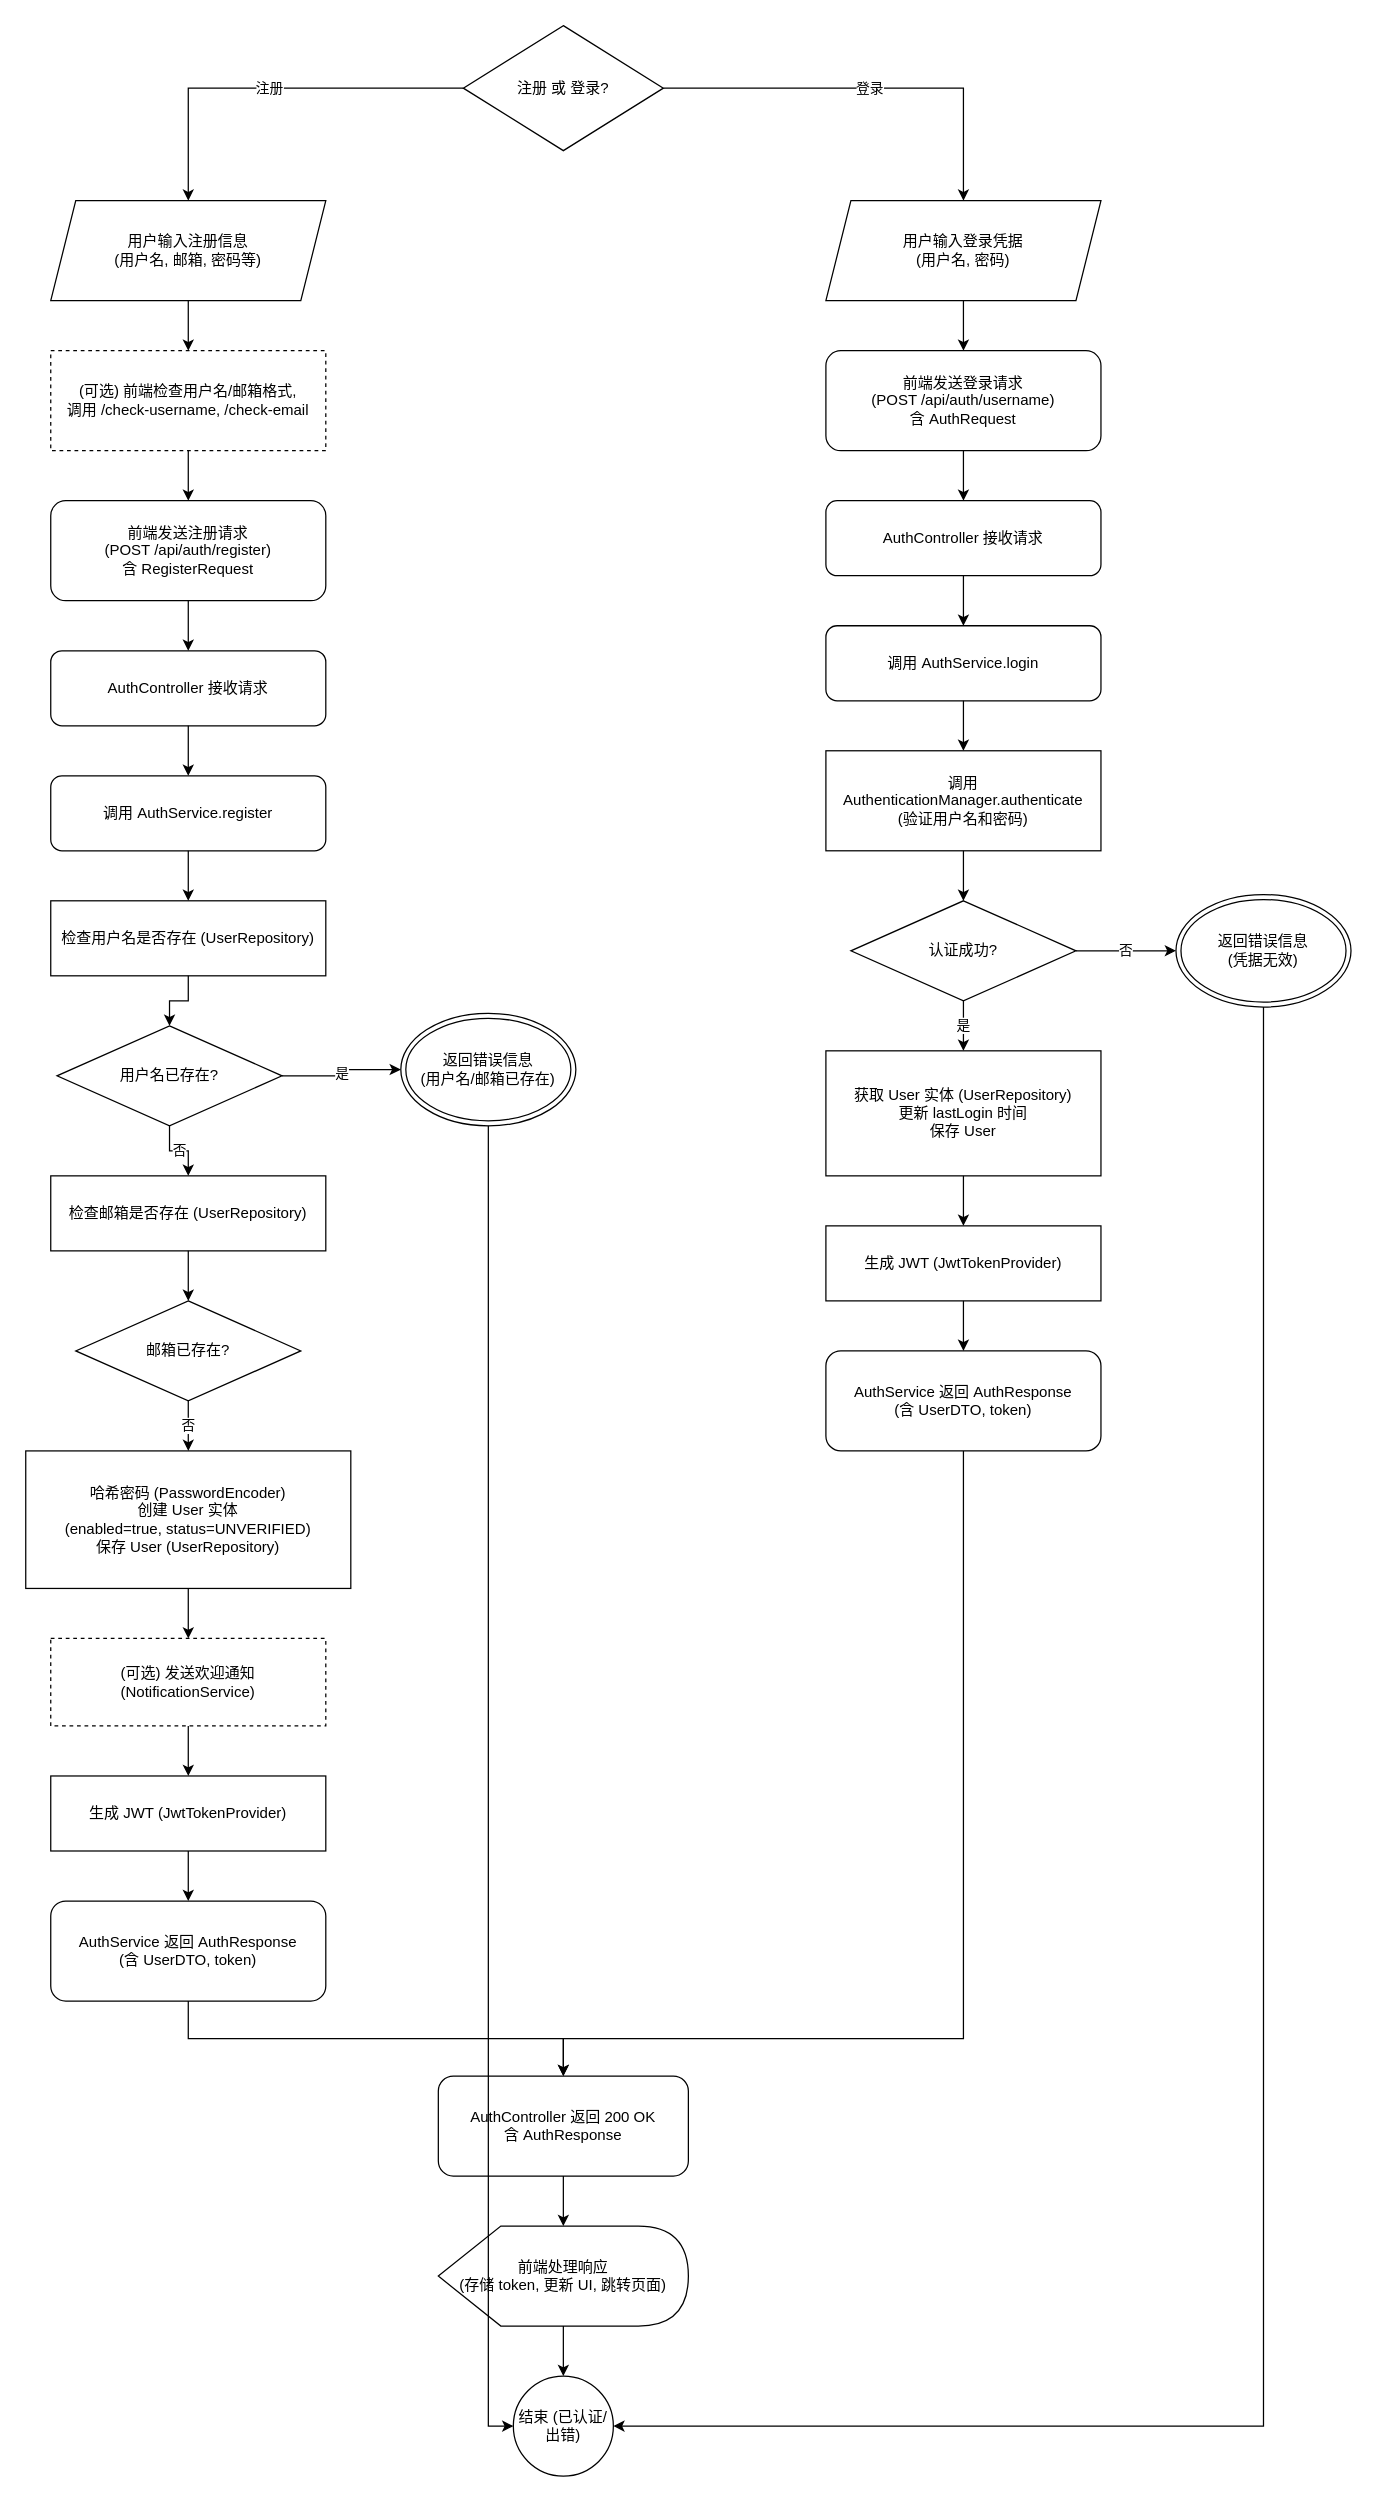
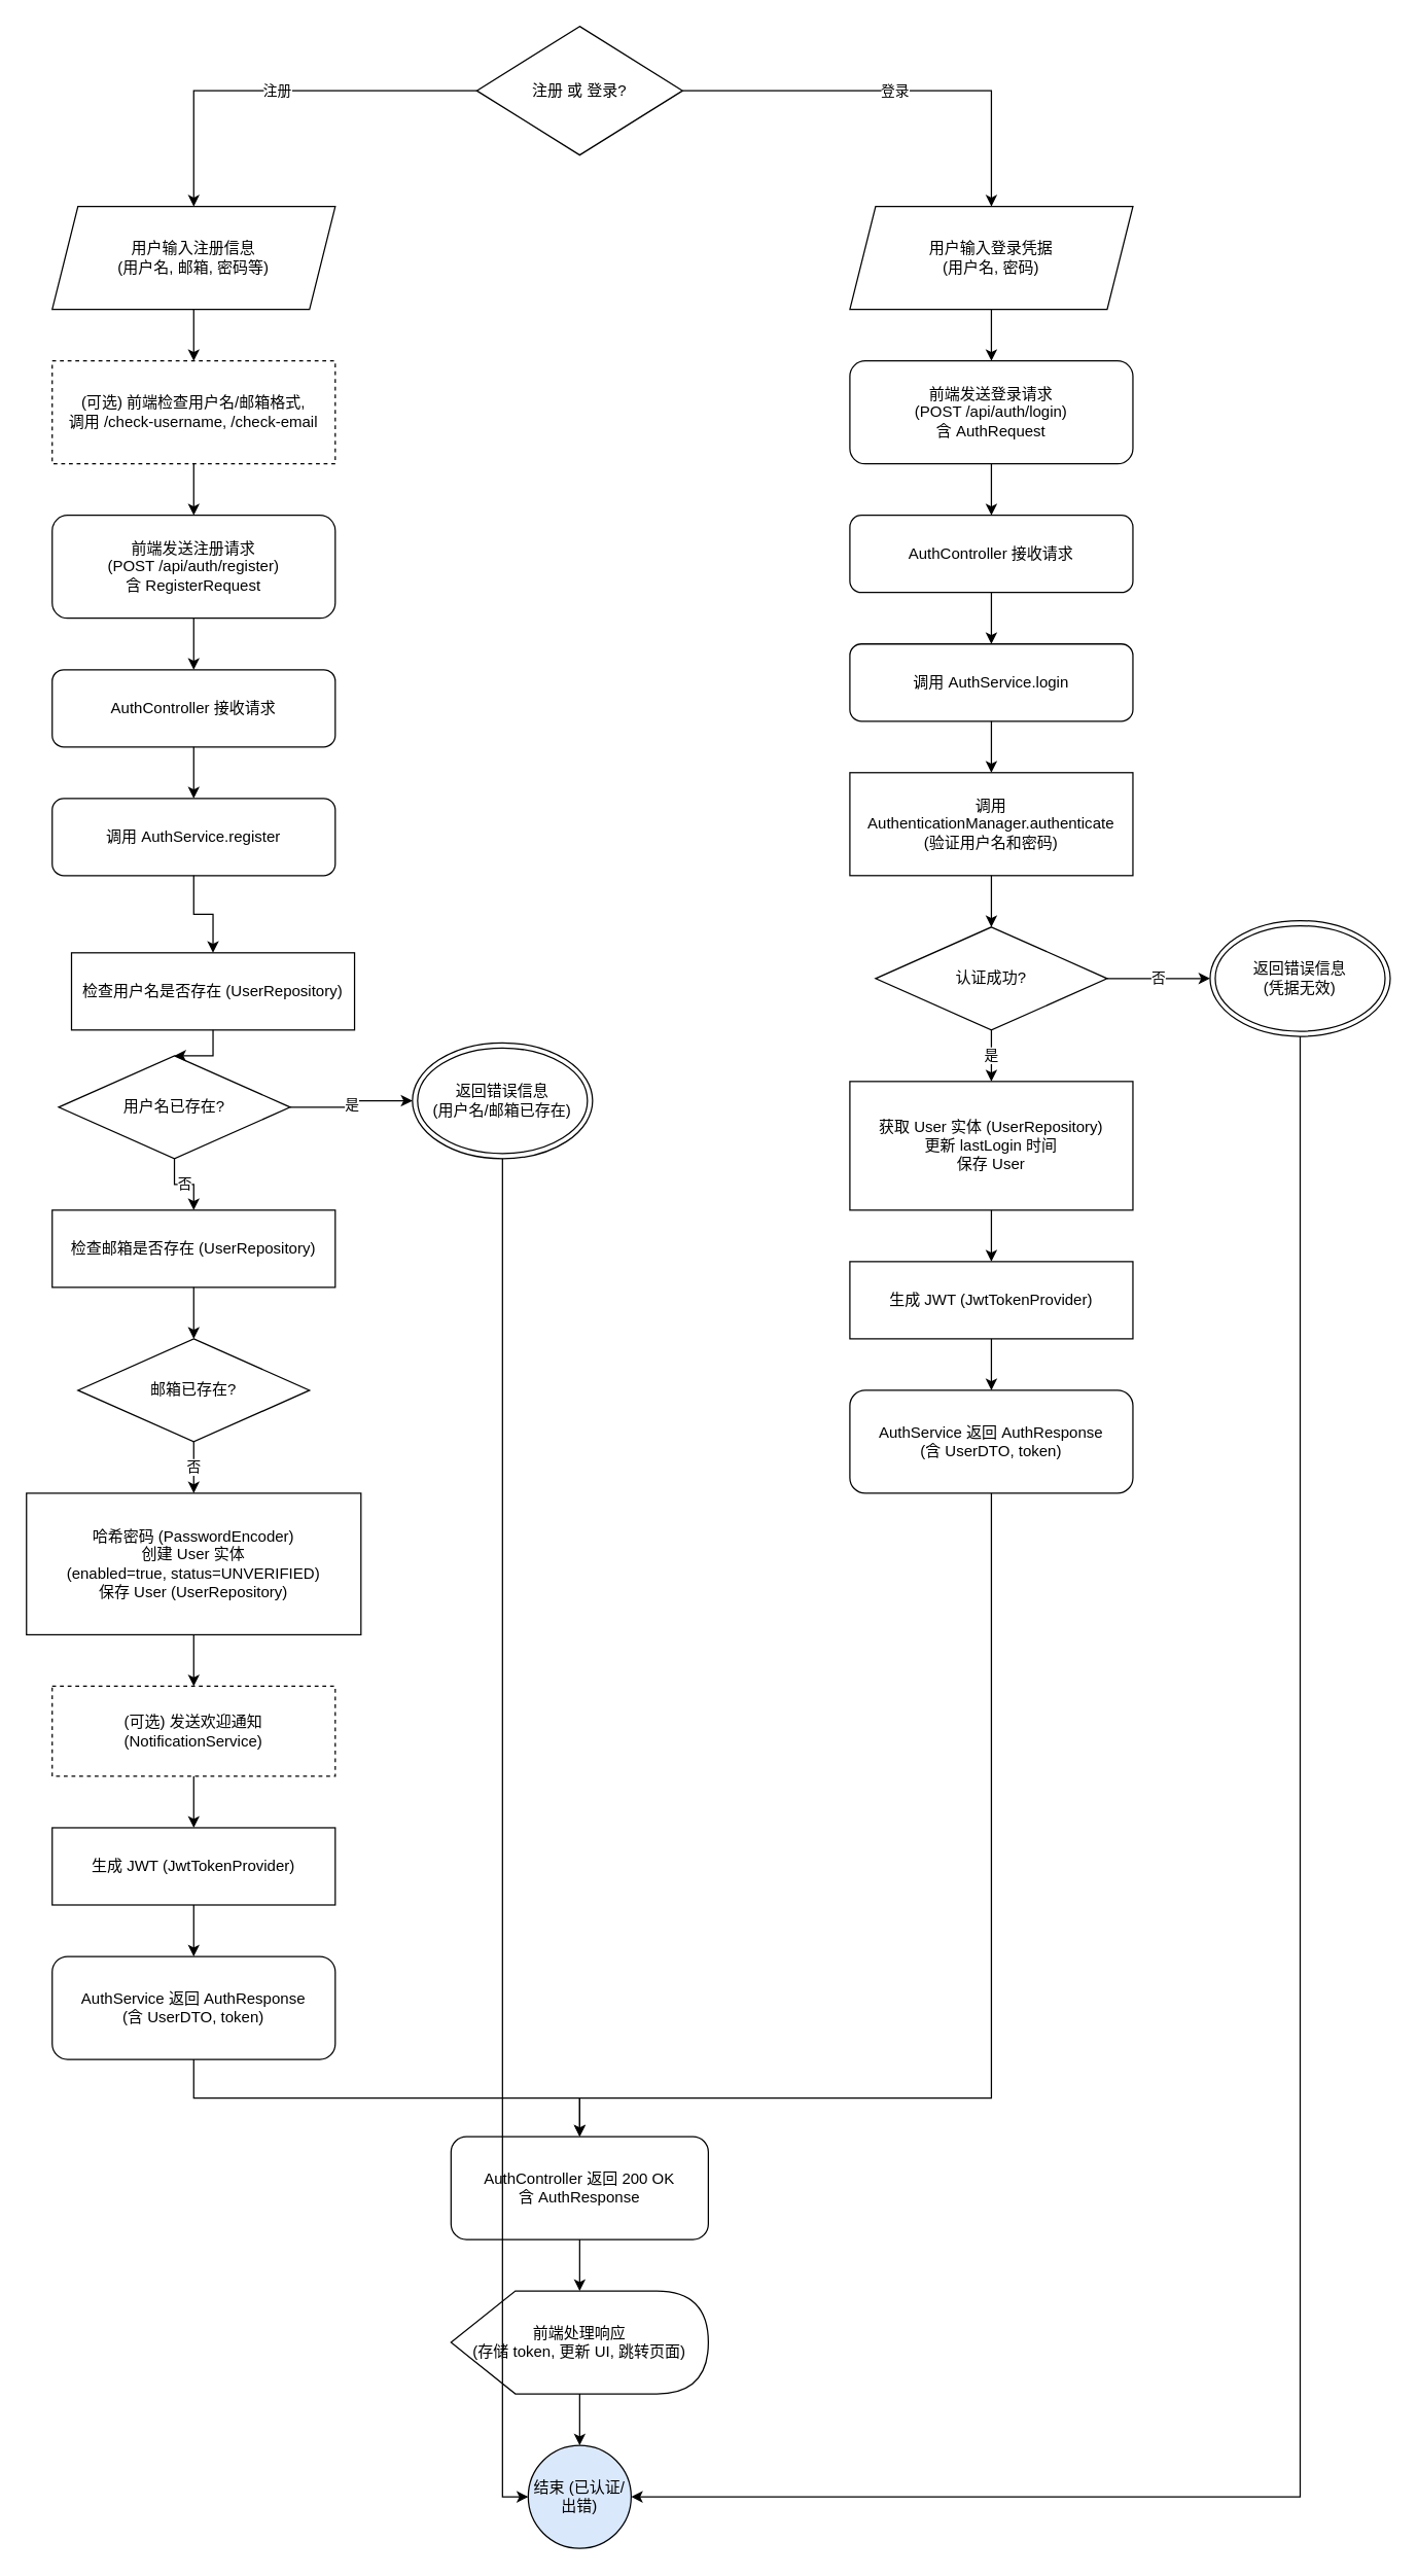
- <mxCell id="33" value="前端发送登录请求&#10;(POST /api/auth/username)&#10;含 AuthRequest" style="rounded=1;whiteSpace=wrap;html=1;" vertex="1" parent="1"><mxGeometry x="660" y="280" width="220" height="80" as="geometry" /></mxCell>
+ <mxCell id="33" value="前端发送登录请求&#10;(POST /api/auth/login)&#10;含 AuthRequest" style="rounded=1;whiteSpace=wrap;html=1;" vertex="1" parent="1"><mxGeometry x="660" y="280" width="220" height="80" as="geometry" /></mxCell>
- <mxCell id="13" value="检查用户名是否存在 (UserRepository)" style="process;whiteSpace=wrap;html=1;backgroundOutline=1;" vertex="1" parent="1"><mxGeometry x="40" y="720" width="220" height="60" as="geometry" /></mxCell>
+ <mxCell id="13" value="检查用户名是否存在 (UserRepository)" style="process;whiteSpace=wrap;html=1;backgroundOutline=1;" vertex="1" parent="1"><mxGeometry x="55" y="740" width="220" height="60" as="geometry" /></mxCell>
- <mxCell id="56" value="结束 (已认证/出错)" style="ellipse;whiteSpace=wrap;html=1;aspect=fixed;" vertex="1" parent="1"><mxGeometry x="410" y="1900" width="80" height="80" as="geometry" /></mxCell>
+ <mxCell id="56" value="结束 (已认证/出错)" style="ellipse;whiteSpace=wrap;html=1;aspect=fixed;fillColor=#dae8fc;" vertex="1" parent="1"><mxGeometry x="410" y="1900" width="80" height="80" as="geometry" /></mxCell>
